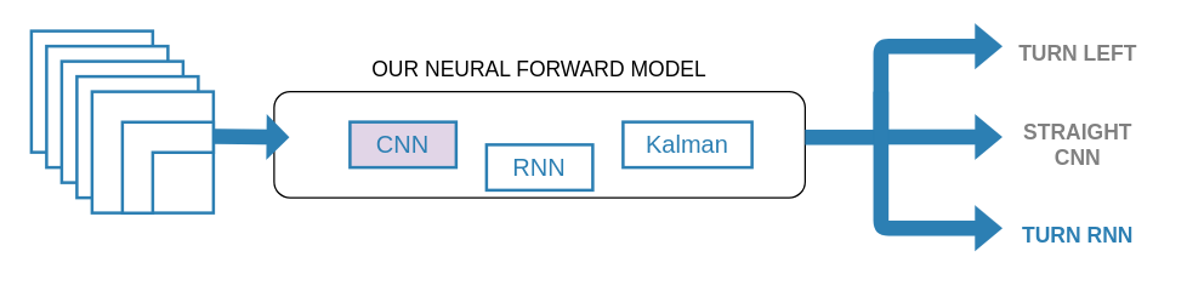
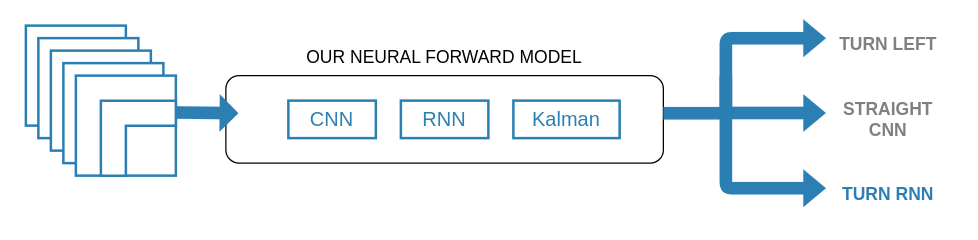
- <mxCell id="9" value="&lt;font color=&quot;#2c7fb3&quot; style=&quot;font-size: 16px;&quot;&gt;CNN&lt;/font&gt;" style="rounded=0;whiteSpace=wrap;html=1;strokeWidth=2;strokeColor=#2C7FB3;fillColor=#e1d5e7;" vertex="1" parent="1"><mxGeometry x="230" y="80" width="70" height="30" as="geometry" /></mxCell>
+ <mxCell id="9" value="&lt;font color=&quot;#2c7fb3&quot; style=&quot;font-size: 16px;&quot;&gt;CNN&lt;/font&gt;" style="rounded=0;whiteSpace=wrap;html=1;strokeWidth=2;strokeColor=#2C7FB3;" vertex="1" parent="1"><mxGeometry x="230" y="80" width="70" height="30" as="geometry" /></mxCell>
- <mxCell id="10" value="&lt;font color=&quot;#2c7fb3&quot; style=&quot;font-size: 16px;&quot;&gt;RNN&lt;/font&gt;" style="rounded=0;whiteSpace=wrap;html=1;strokeWidth=2;strokeColor=#2C7FB3;" vertex="1" parent="1"><mxGeometry x="320" y="95" width="70" height="30" as="geometry" /></mxCell>
+ <mxCell id="10" value="&lt;font color=&quot;#2c7fb3&quot; style=&quot;font-size: 16px;&quot;&gt;RNN&lt;/font&gt;" style="rounded=0;whiteSpace=wrap;html=1;strokeWidth=2;strokeColor=#2C7FB3;" vertex="1" parent="1"><mxGeometry x="320" y="80" width="70" height="30" as="geometry" /></mxCell>
